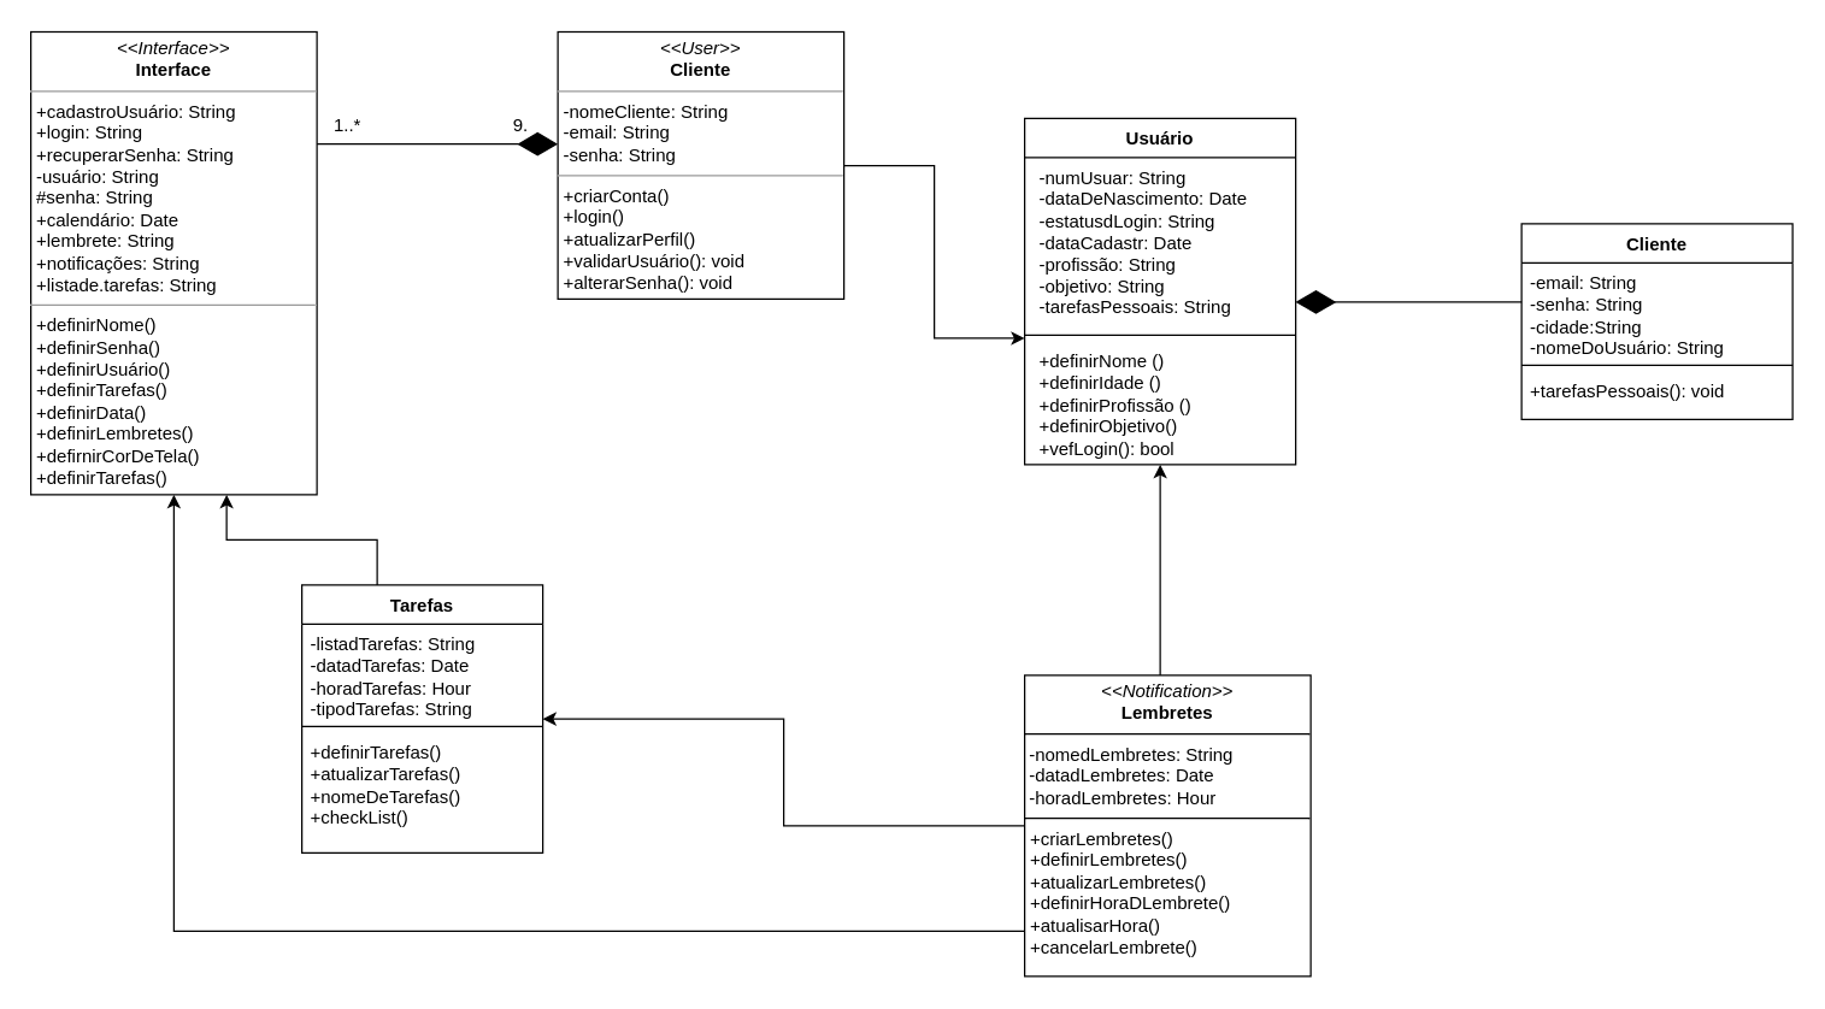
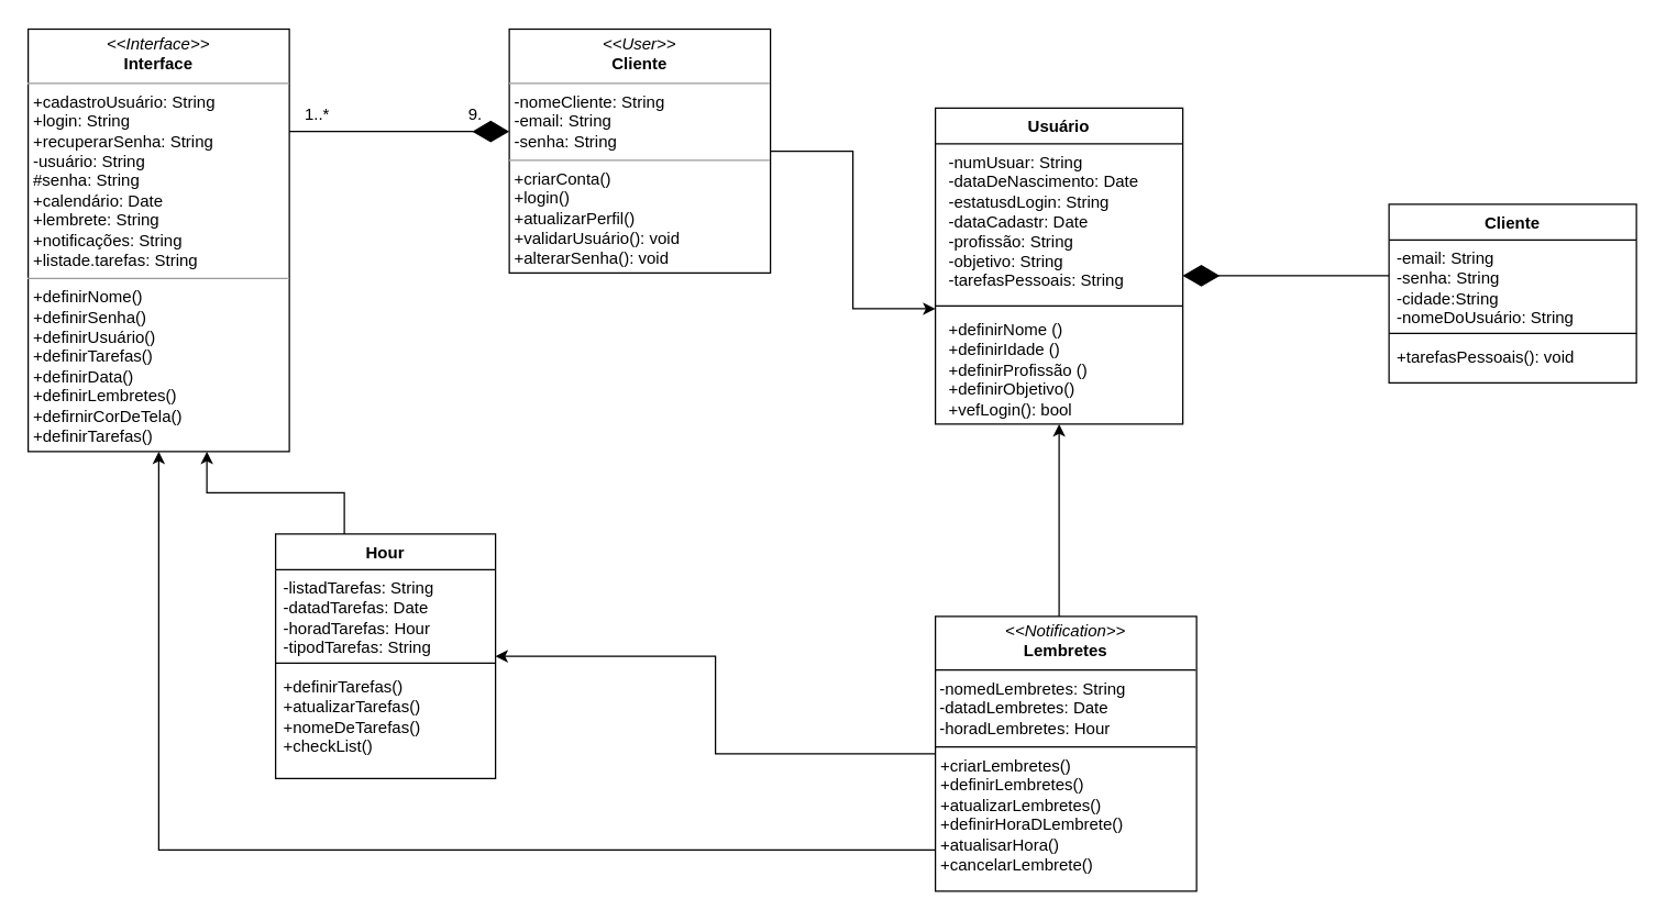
- <mxCell id="11" value="Tarefas" style="swimlane;fontStyle=1;align=center;verticalAlign=top;childLayout=stackLayout;horizontal=1;startSize=26;horizontalStack=0;resizeParent=1;resizeParentMax=0;resizeLast=0;collapsible=1;marginBottom=0;whiteSpace=wrap;html=1;" vertex="1" parent="1"><mxGeometry x="200" y="388" width="160" height="178" as="geometry" /></mxCell>
+ <mxCell id="11" value="Hour" style="swimlane;fontStyle=1;align=center;verticalAlign=top;childLayout=stackLayout;horizontal=1;startSize=26;horizontalStack=0;resizeParent=1;resizeParentMax=0;resizeLast=0;collapsible=1;marginBottom=0;whiteSpace=wrap;html=1;" vertex="1" parent="1"><mxGeometry x="200" y="388" width="160" height="178" as="geometry" /></mxCell>
